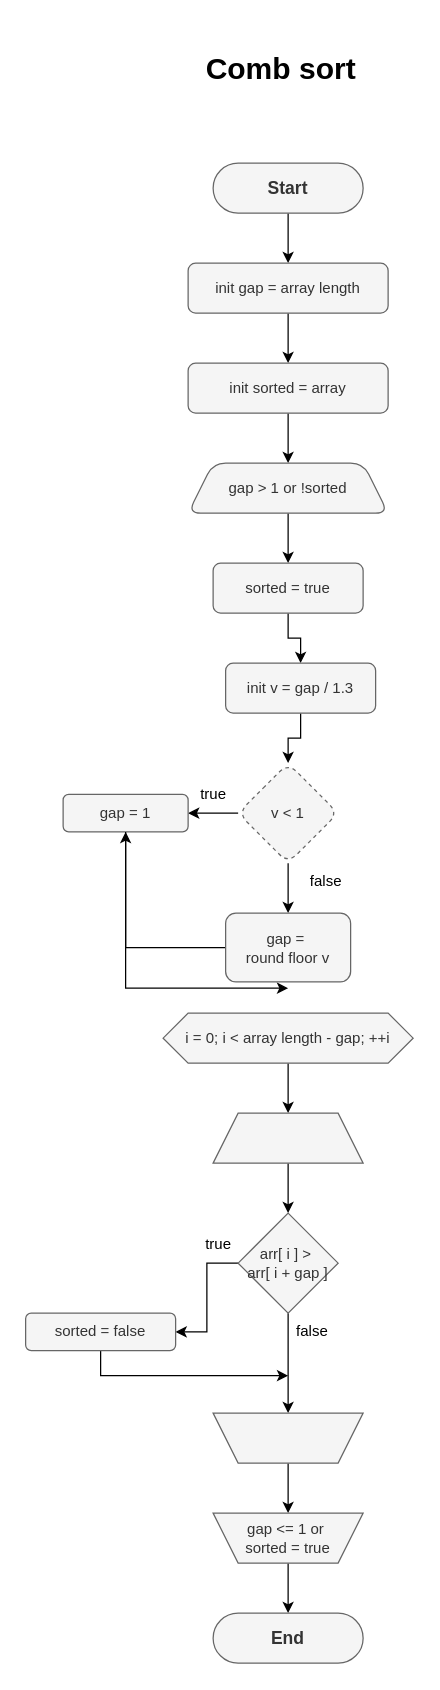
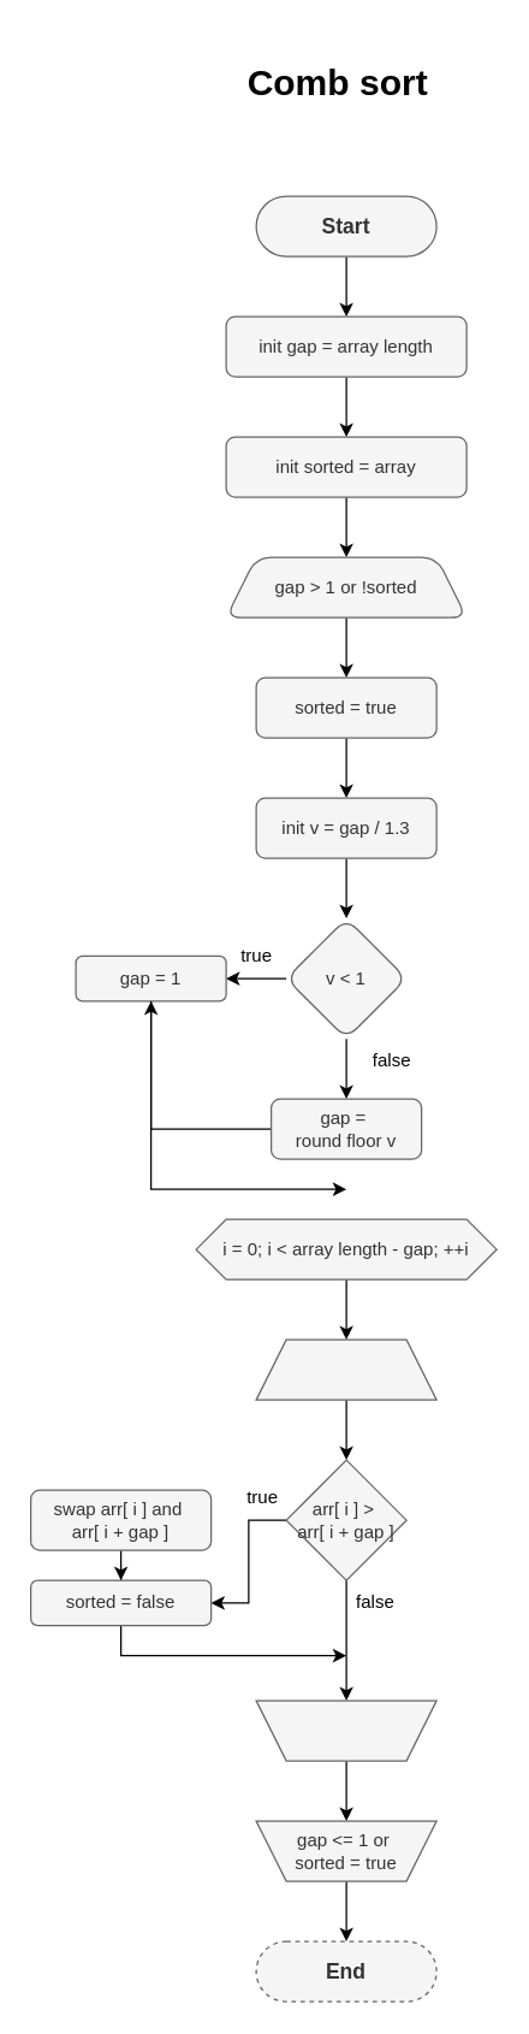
- <mxCell id="14" value="init v = gap / 1.3" style="whiteSpace=wrap;html=1;fillColor=#f5f5f5;strokeColor=#666666;fontColor=#333333;rounded=1;dashed=0;" vertex="1" parent="1"><mxGeometry x="180" y="530" width="120" height="40" as="geometry" /></mxCell>
+ <mxCell id="14" value="init v = gap / 1.3" style="whiteSpace=wrap;html=1;fillColor=#f5f5f5;strokeColor=#666666;fontColor=#333333;rounded=1;dashed=0;" vertex="1" parent="1"><mxGeometry x="170" y="530" width="120" height="40" as="geometry" /></mxCell>
- <mxCell id="17" value="v &amp;lt; 1" style="rhombus;whiteSpace=wrap;html=1;fillColor=#f5f5f5;strokeColor=#666666;fontColor=#333333;rounded=1;dashed=1;" vertex="1" parent="1"><mxGeometry x="190" y="610" width="80" height="80" as="geometry" /></mxCell>
+ <mxCell id="17" value="v &amp;lt; 1" style="rhombus;whiteSpace=wrap;html=1;fillColor=#f5f5f5;strokeColor=#666666;fontColor=#333333;rounded=1;dashed=0;" vertex="1" parent="1"><mxGeometry x="190" y="610" width="80" height="80" as="geometry" /></mxCell>
- <mxCell id="40" value="gap =&amp;nbsp;&lt;div&gt;round floor v&lt;/div&gt;" style="whiteSpace=wrap;html=1;fillColor=#f5f5f5;strokeColor=#666666;fontColor=#333333;rounded=1;dashed=0;" vertex="1" parent="1"><mxGeometry x="180" y="730" width="100" height="55" as="geometry" /></mxCell>
+ <mxCell id="40" value="gap =&amp;nbsp;&lt;div&gt;round floor v&lt;/div&gt;" style="whiteSpace=wrap;html=1;fillColor=#f5f5f5;strokeColor=#666666;fontColor=#333333;rounded=1;dashed=0;" vertex="1" parent="1"><mxGeometry x="180" y="730" width="100" height="40" as="geometry" /></mxCell>
+ <mxCell id="28" value="swap arr[ i ] and&amp;nbsp;&lt;div&gt;arr[ i + gap ]&lt;/div&gt;" style="rounded=1;whiteSpace=wrap;html=1;fillColor=#f5f5f5;strokeColor=#666666;fontColor=#333333;" vertex="1" parent="1"><mxGeometry x="20" y="990" width="120" height="40" as="geometry" /></mxCell>
+ <mxCell id="27" value="" style="edgeStyle=orthogonalEdgeStyle;rounded=0;orthogonalLoop=1;jettySize=auto;html=1;" edge="1" parent="1" source="28" target="30"><mxGeometry relative="1" as="geometry" /></mxCell>
- <mxCell id="37" value="&lt;h3&gt;End&lt;/h3&gt;" style="rounded=1;whiteSpace=wrap;html=1;fillColor=#f5f5f5;strokeColor=#666666;fontColor=#333333;arcSize=50;" vertex="1" parent="1"><mxGeometry x="170" y="1290" width="120" height="40" as="geometry" /></mxCell>
+ <mxCell id="37" value="&lt;h3&gt;End&lt;/h3&gt;" style="rounded=1;whiteSpace=wrap;html=1;fillColor=#f5f5f5;strokeColor=#666666;fontColor=#333333;arcSize=50;dashed=1;" vertex="1" parent="1"><mxGeometry x="170" y="1290" width="120" height="40" as="geometry" /></mxCell>
